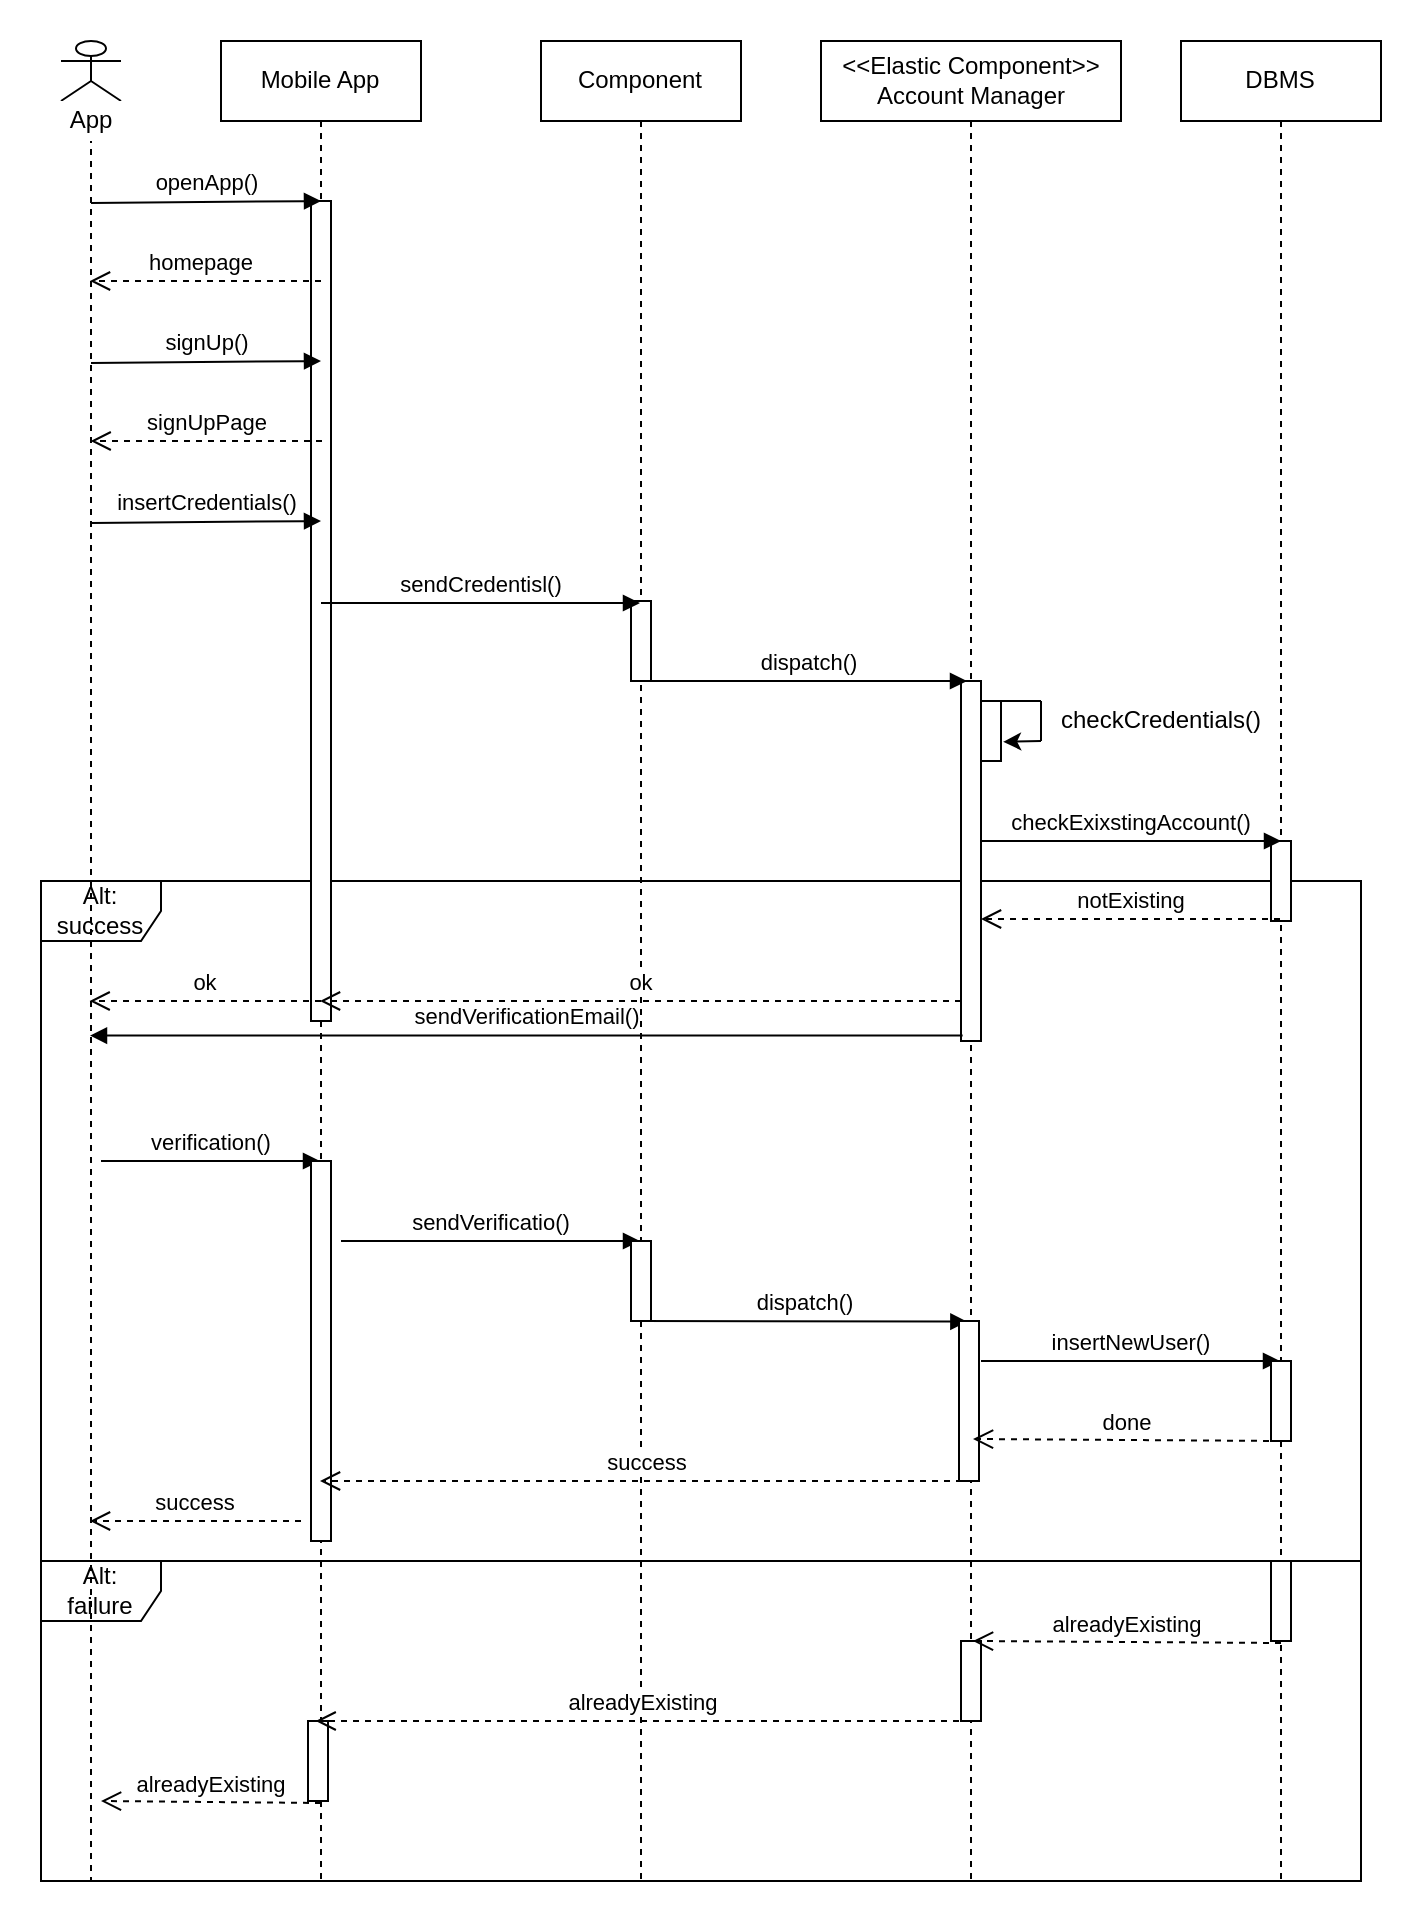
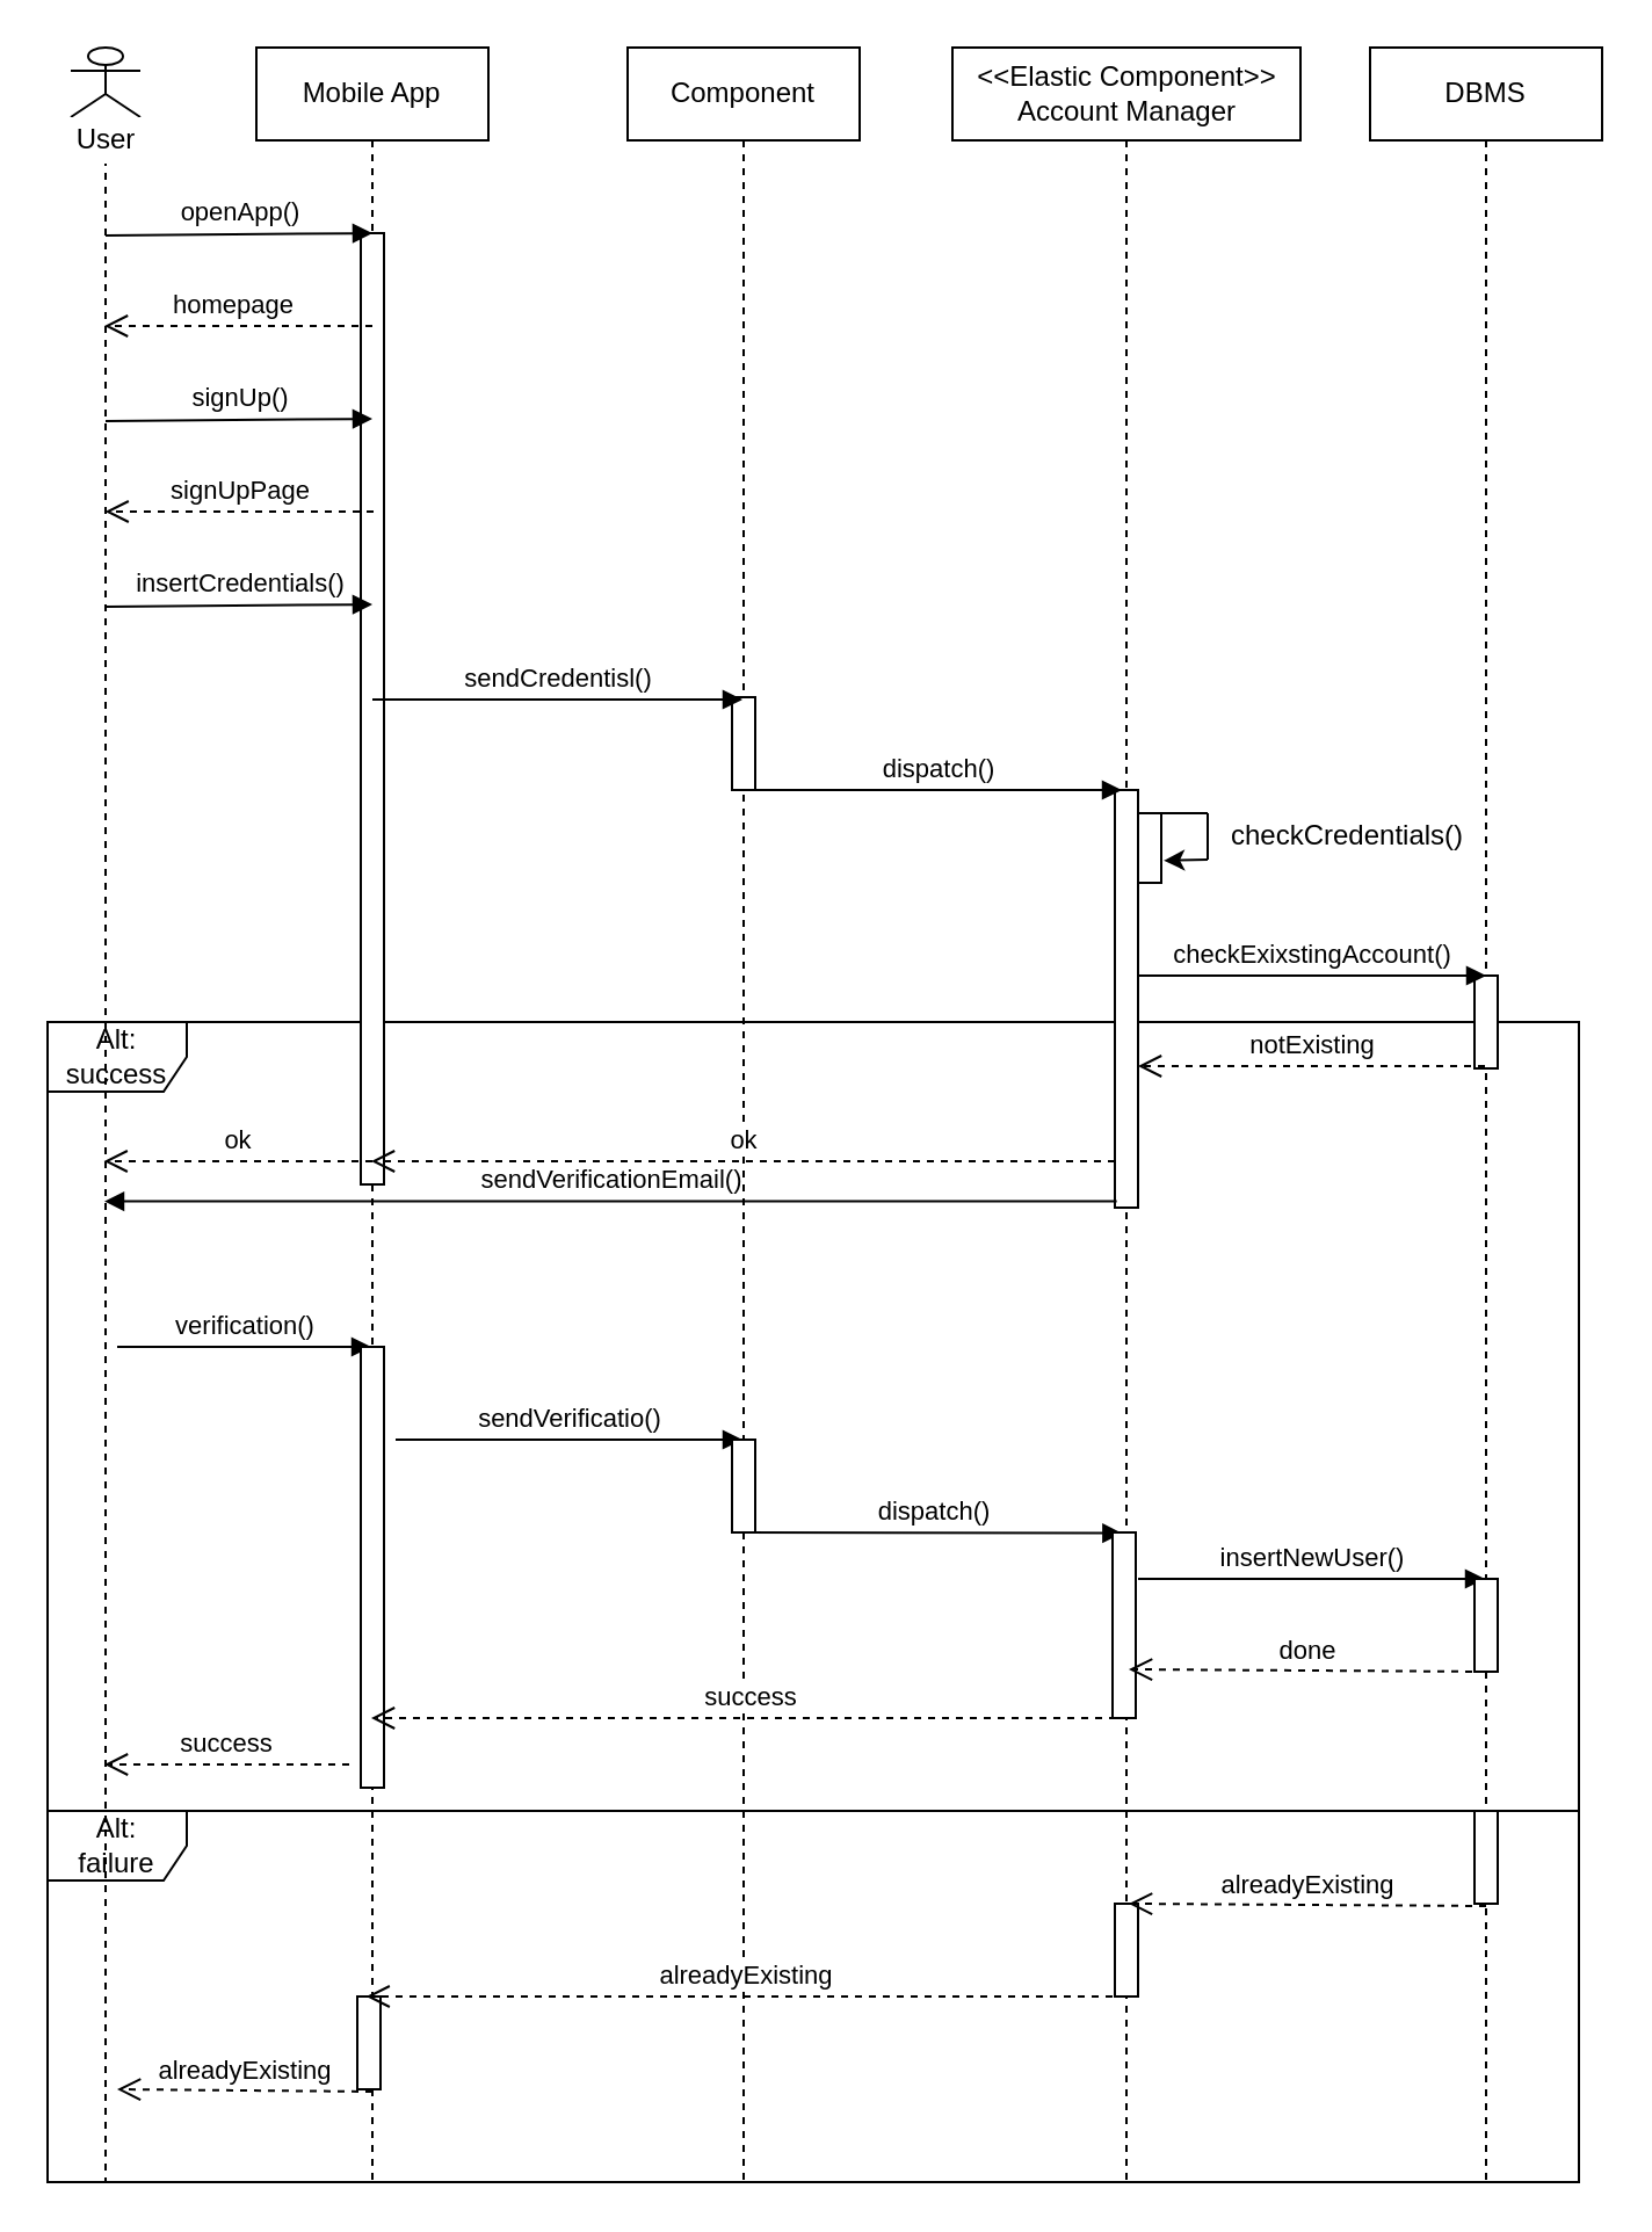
- <mxCell id="5" value="App" style="text;html=1;align=center;verticalAlign=middle;resizable=0;points=[];;autosize=1;fillColor=#FFFFFF;" vertex="1" parent="4"><mxGeometry x="-5" y="30" width="40" height="20" as="geometry" /></mxCell>
+ <mxCell id="5" value="User" style="text;html=1;align=center;verticalAlign=middle;resizable=0;points=[];;autosize=1;fillColor=#FFFFFF;" vertex="1" parent="4"><mxGeometry x="-5" y="30" width="40" height="20" as="geometry" /></mxCell>
